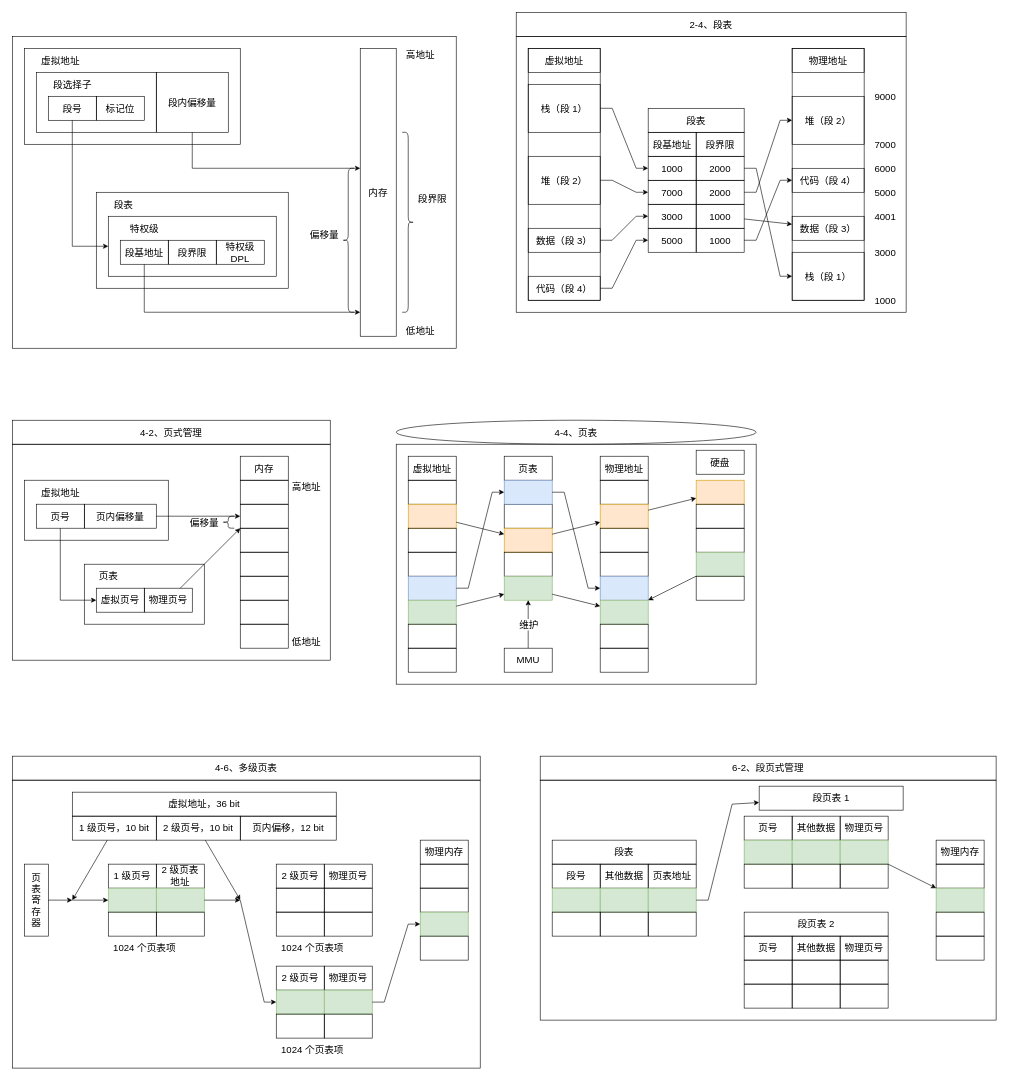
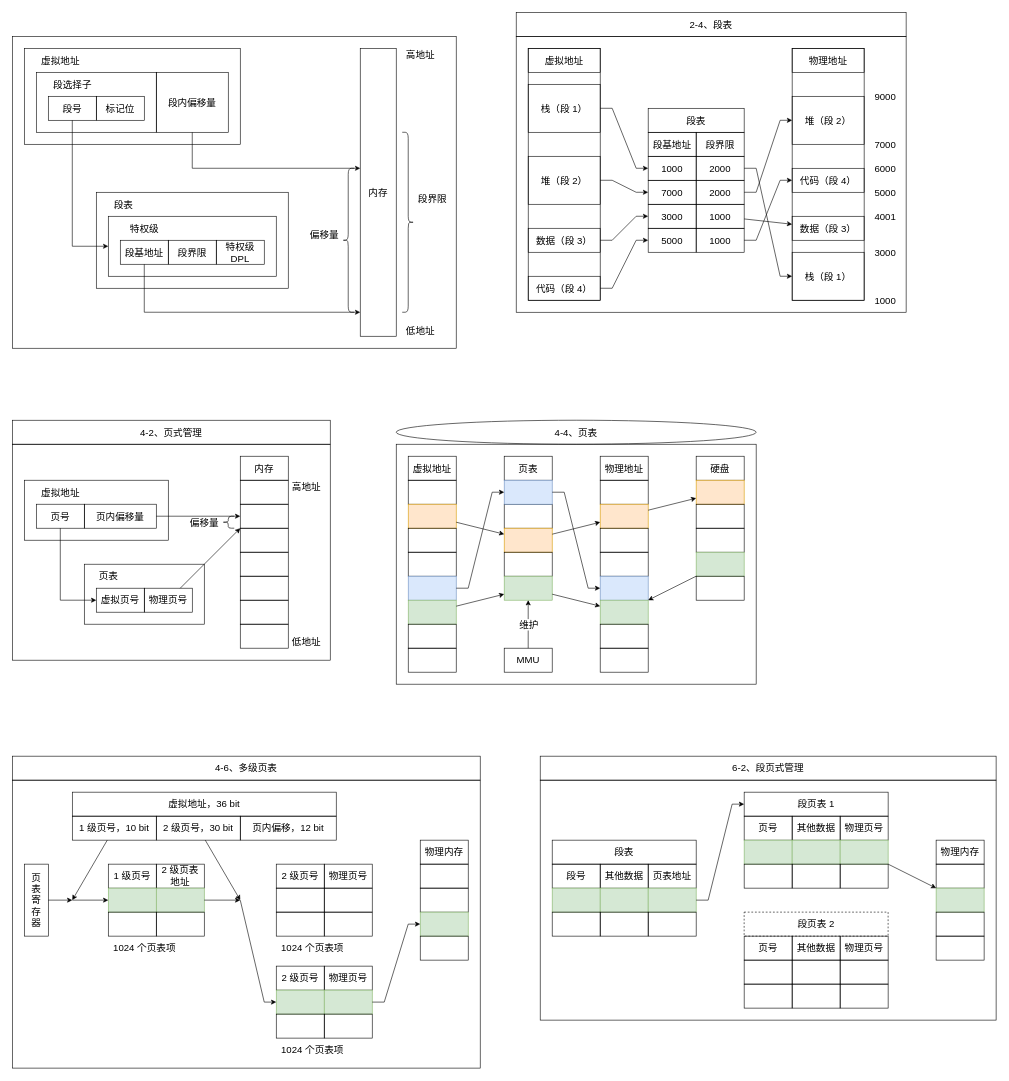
- <mxCell id="54" value="硬盘" style="rounded=0;whiteSpace=wrap;html=1;fontSize=16;strokeColor=default;fillColor=none;container=0;" parent="1" vertex="1"><mxGeometry x="1160" y="750" width="80" height="40" as="geometry" /></mxCell>
+ <mxCell id="54" value="硬盘" style="rounded=0;whiteSpace=wrap;html=1;fontSize=16;strokeColor=default;fillColor=none;container=0;" parent="1" vertex="1"><mxGeometry x="1160" y="760" width="80" height="40" as="geometry" /></mxCell>
- <mxCell id="106" value="段页表 1" style="rounded=0;whiteSpace=wrap;html=1;fontSize=16;strokeColor=default;fillColor=none;container=0;" parent="1" vertex="1"><mxGeometry x="1265" y="1310" width="240" height="40" as="geometry" /></mxCell>
+ <mxCell id="106" value="段页表 1" style="rounded=0;whiteSpace=wrap;html=1;fontSize=16;strokeColor=default;fillColor=none;container=0;" parent="1" vertex="1"><mxGeometry x="1240" y="1320" width="240" height="40" as="geometry" /></mxCell>
- <mxCell id="178" value="2 级页号，10 bit" style="rounded=0;whiteSpace=wrap;html=1;fontSize=16;strokeColor=default;fillColor=none;container=0;" parent="1" vertex="1"><mxGeometry x="260" y="1360" width="140" height="40" as="geometry" /></mxCell>
+ <mxCell id="178" value="2 级页号，30 bit" style="rounded=0;whiteSpace=wrap;html=1;fontSize=16;strokeColor=default;fillColor=none;container=0;" parent="1" vertex="1"><mxGeometry x="260" y="1360" width="140" height="40" as="geometry" /></mxCell>
- <mxCell id="107" value="&lt;span&gt;段页表 2&lt;/span&gt;" style="rounded=0;whiteSpace=wrap;html=1;fontSize=16;strokeColor=default;fillColor=none;container=0;" parent="1" vertex="1"><mxGeometry x="1240" y="1520" width="240" height="40" as="geometry" /></mxCell>
+ <mxCell id="107" value="&lt;span&gt;段页表 2&lt;/span&gt;" style="rounded=0;whiteSpace=wrap;html=1;fontSize=16;strokeColor=default;fillColor=none;container=0;dashed=1;" parent="1" vertex="1"><mxGeometry x="1240" y="1520" width="240" height="40" as="geometry" /></mxCell>
